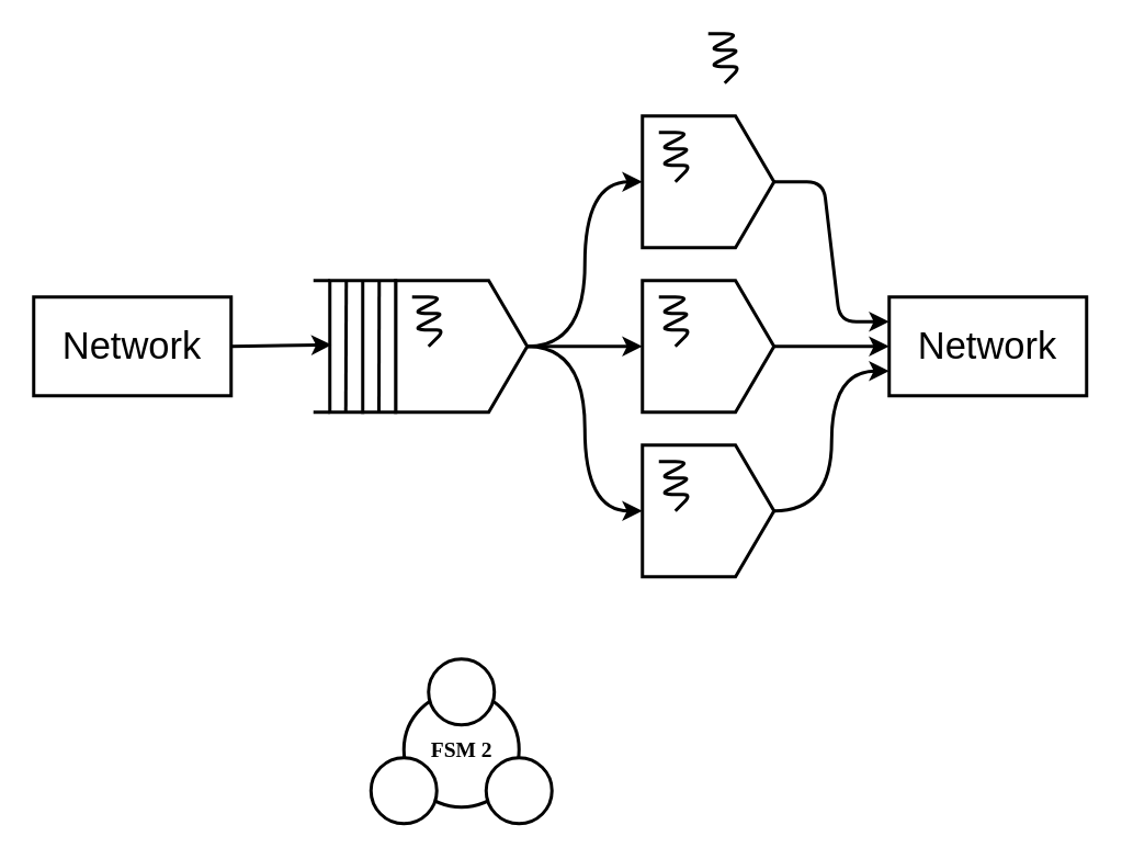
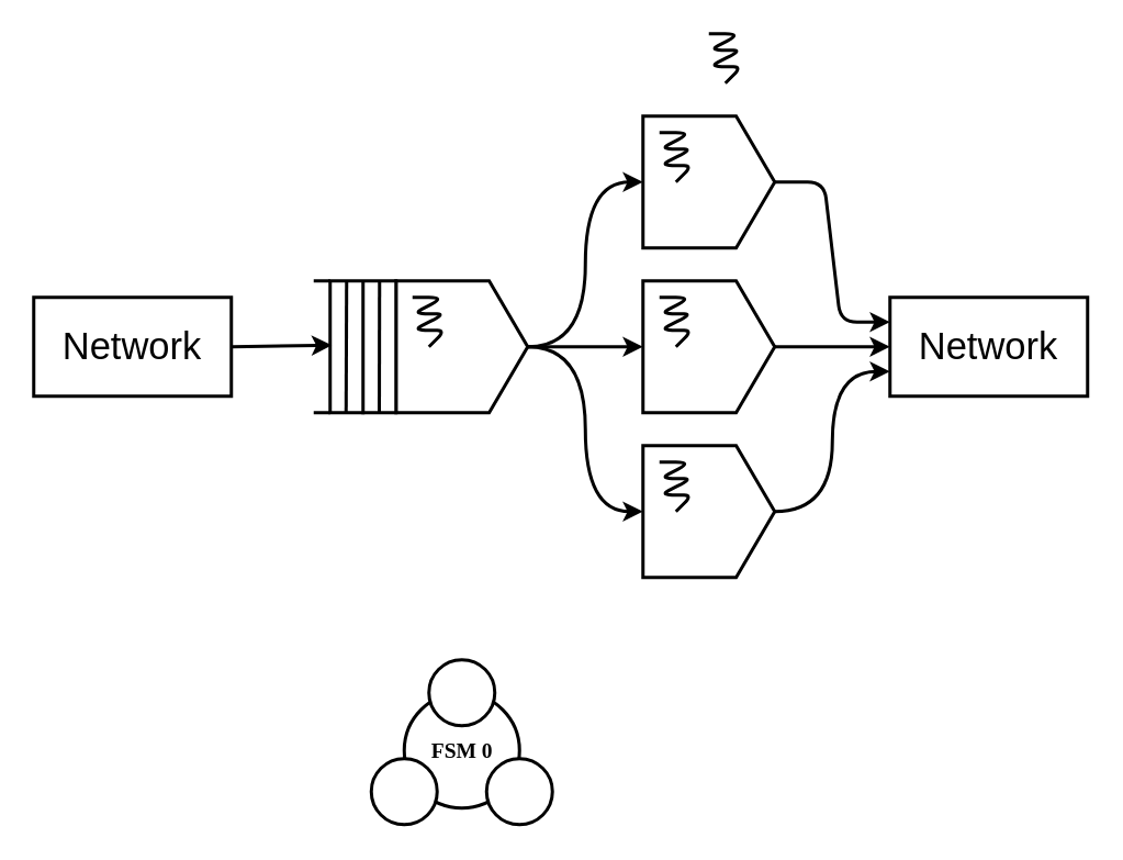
- <mxCell id="31" value="&lt;div style=&quot;text-align: left&quot;&gt;&lt;font size=&quot;1&quot;&gt;&lt;b style=&quot;font-size: 13px&quot;&gt;FSM 2&lt;/b&gt;&lt;/font&gt;&lt;/div&gt;" style="text;html=1;strokeColor=none;fillColor=none;align=center;verticalAlign=middle;whiteSpace=wrap;rounded=0;fontFamily=GOST Type B;" parent="1" vertex="1"><mxGeometry x="245.5" y="435" width="69" height="40" as="geometry" /></mxCell>
+ <mxCell id="31" value="&lt;div style=&quot;text-align: left&quot;&gt;&lt;font size=&quot;1&quot;&gt;&lt;b style=&quot;font-size: 13px&quot;&gt;FSM 0&lt;/b&gt;&lt;/font&gt;&lt;/div&gt;" style="text;html=1;strokeColor=none;fillColor=none;align=center;verticalAlign=middle;whiteSpace=wrap;rounded=0;fontFamily=GOST Type B;" parent="1" vertex="1"><mxGeometry x="245.5" y="435" width="69" height="40" as="geometry" /></mxCell>
